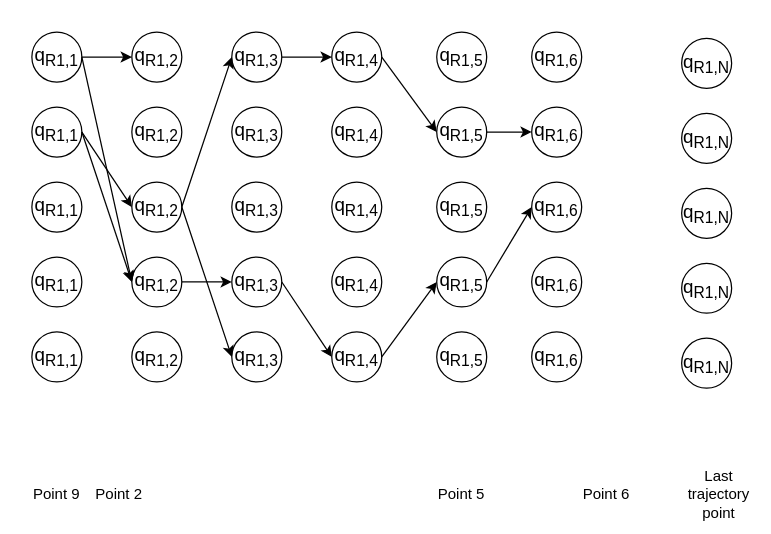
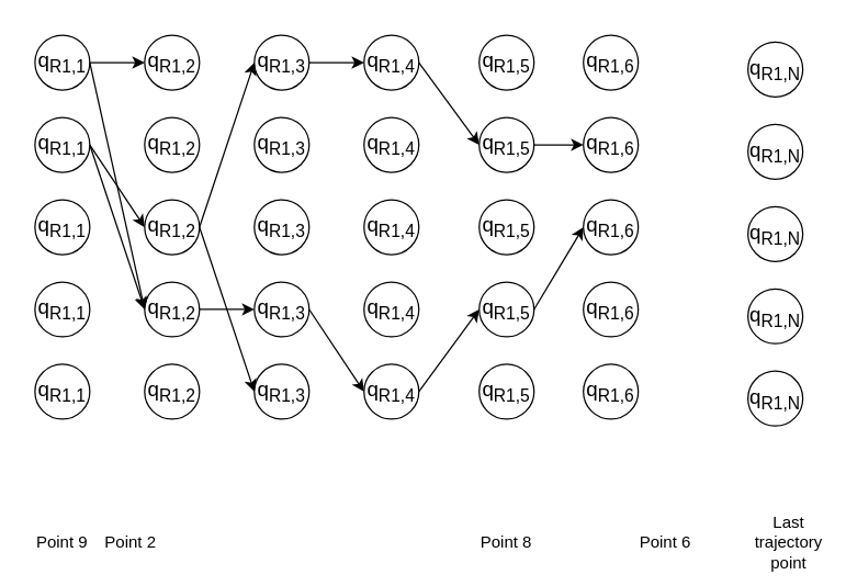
- <mxCell id="64" value="Point 5" style="text;html=1;strokeColor=none;fillColor=none;align=center;verticalAlign=middle;whiteSpace=wrap;rounded=0;" vertex="1" parent="1"><mxGeometry x="349" y="385" width="40" height="20" as="geometry" /></mxCell>
+ <mxCell id="64" value="Point 8" style="text;html=1;strokeColor=none;fillColor=none;align=center;verticalAlign=middle;whiteSpace=wrap;rounded=0;" vertex="1" parent="1"><mxGeometry x="349" y="385" width="40" height="20" as="geometry" /></mxCell>
